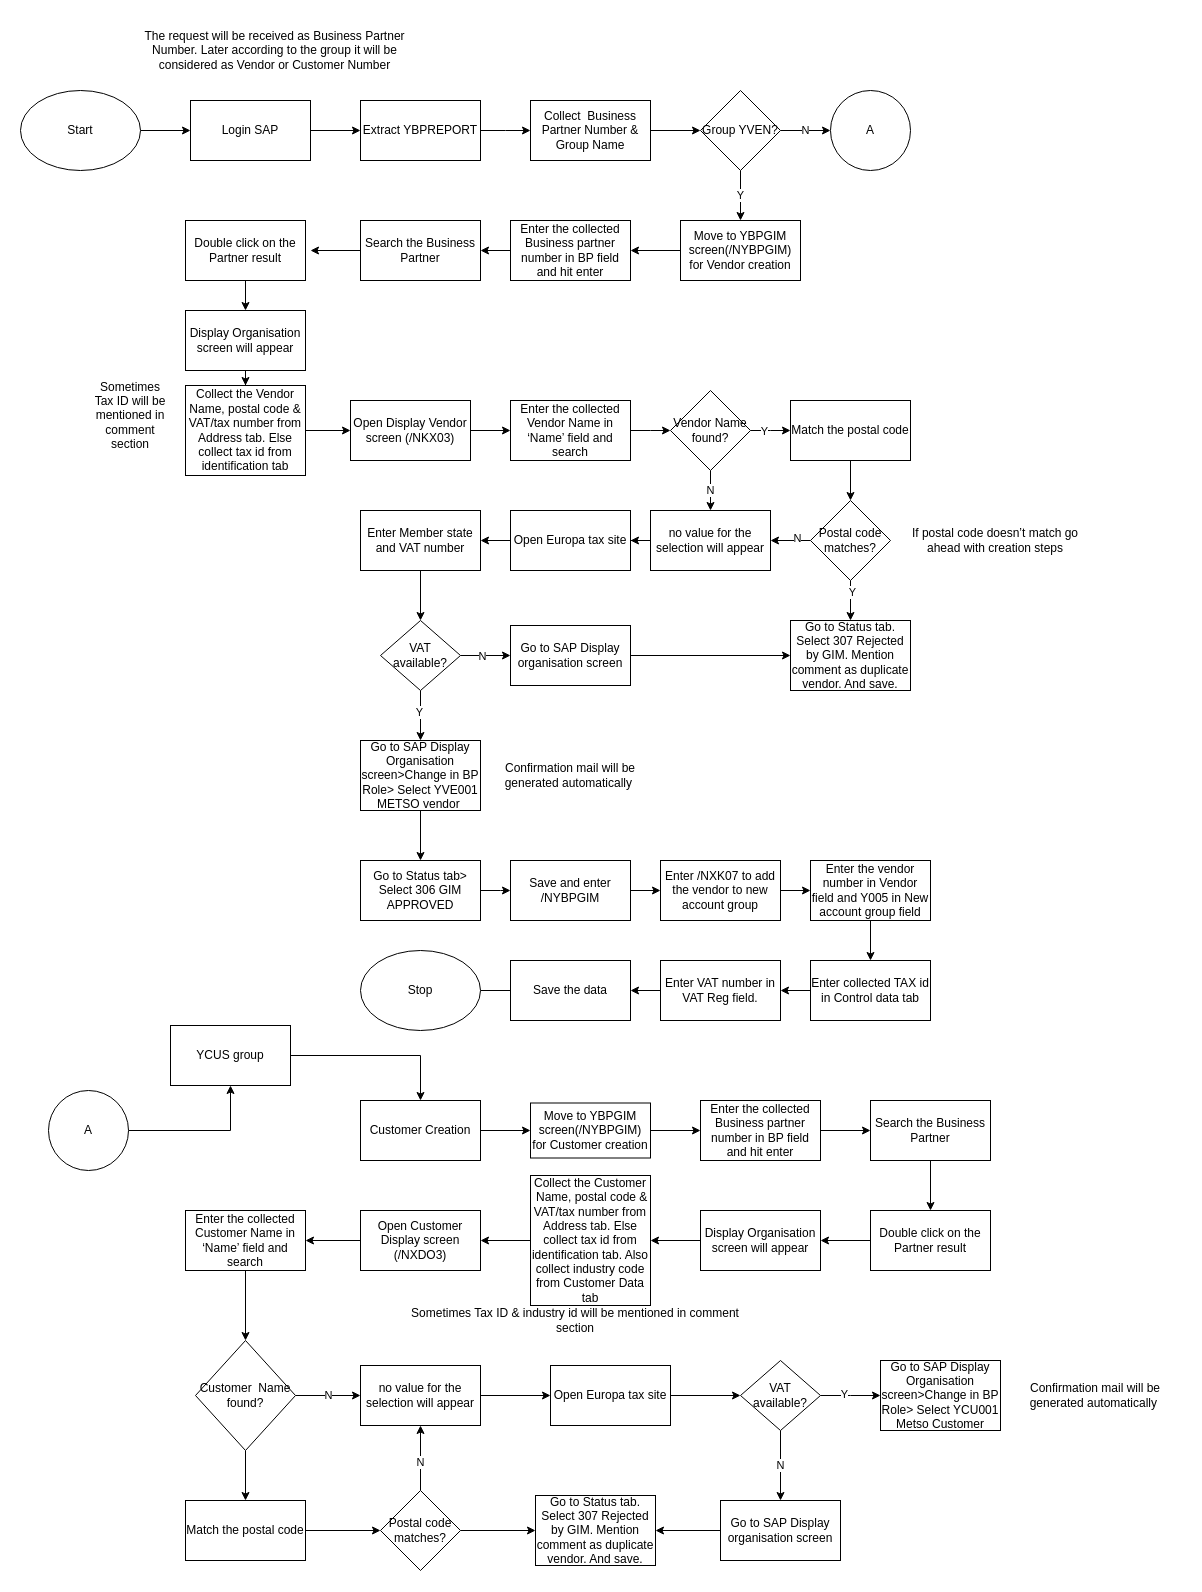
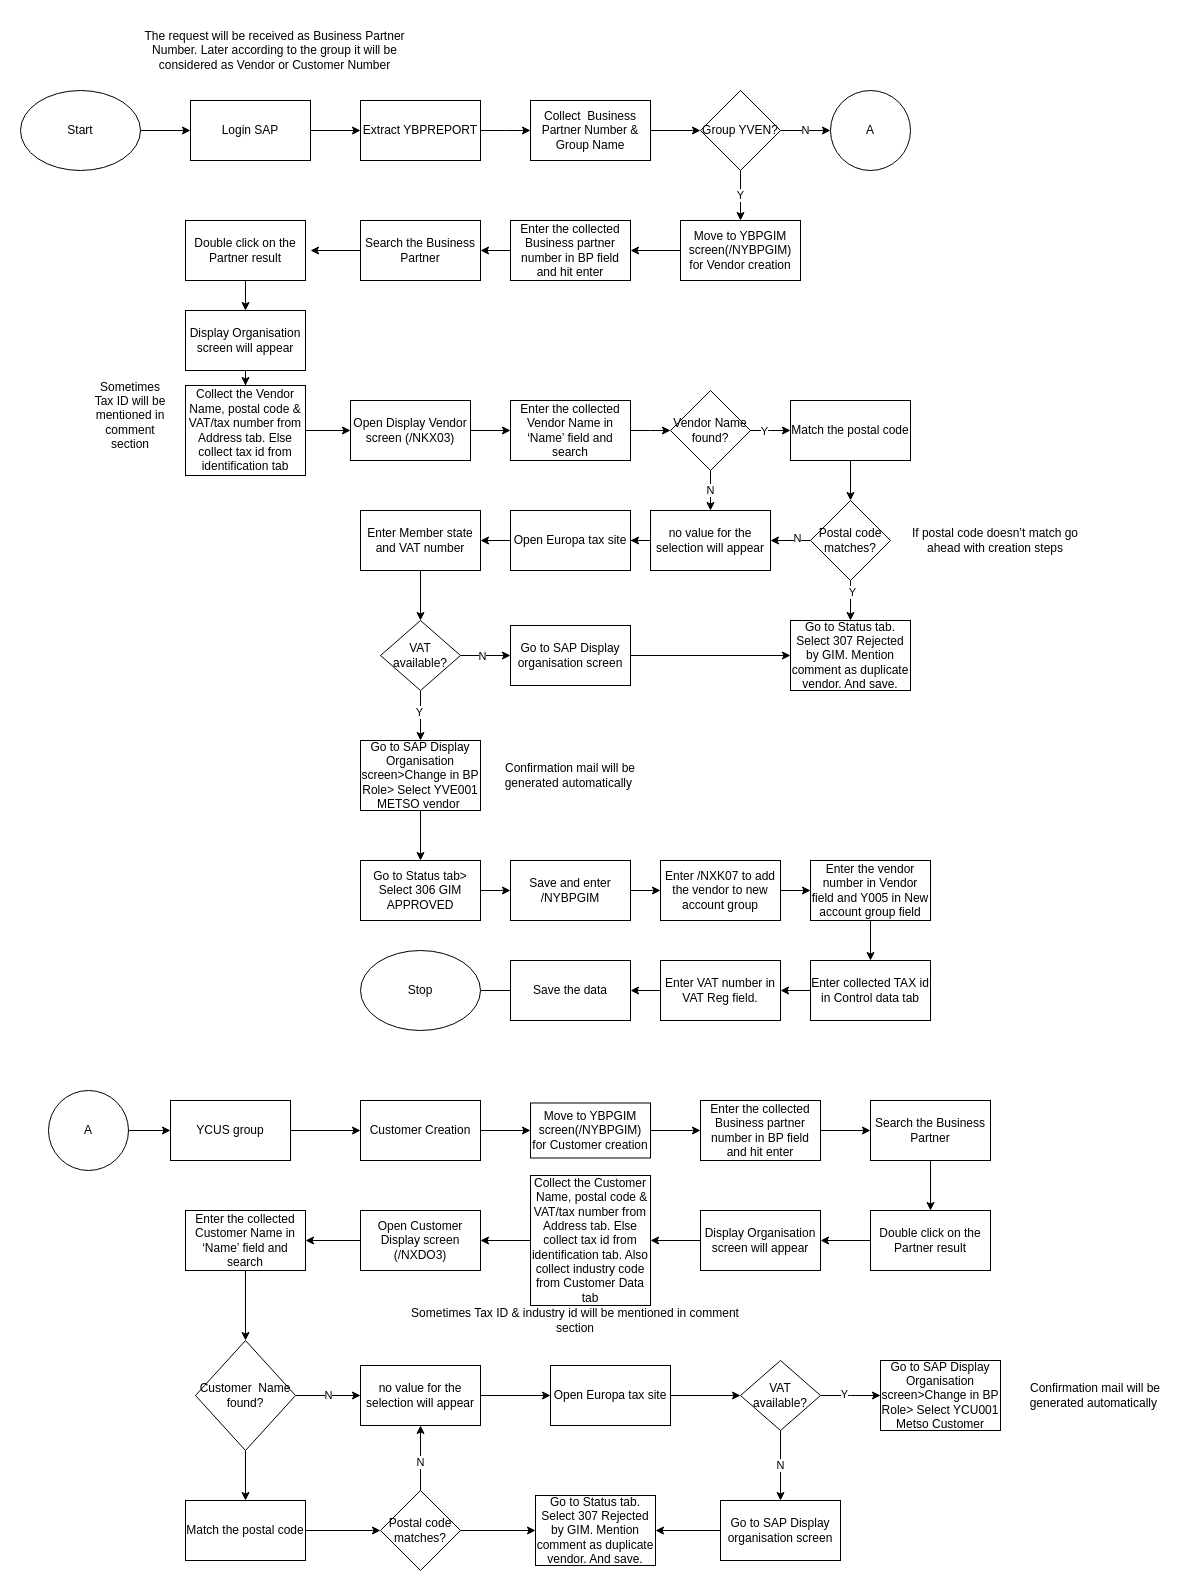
- <mxCell id="77" value="YCUS group" style="rounded=0;whiteSpace=wrap;html=1;fillColor=#FFFFFF;" vertex="1" parent="1"><mxGeometry x="170" y="1025" width="120" height="60" as="geometry" /></mxCell>
+ <mxCell id="77" value="YCUS group" style="rounded=0;whiteSpace=wrap;html=1;fillColor=#FFFFFF;" vertex="1" parent="1"><mxGeometry x="170" y="1100" width="120" height="60" as="geometry" /></mxCell>
